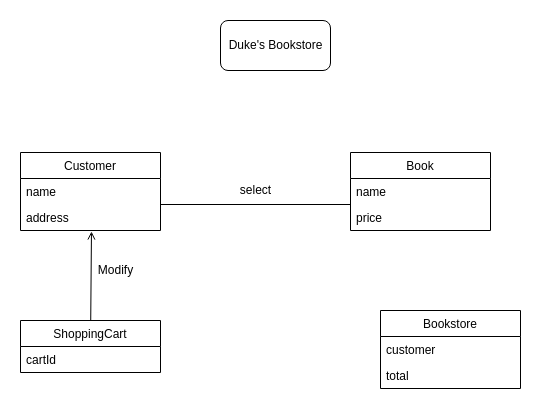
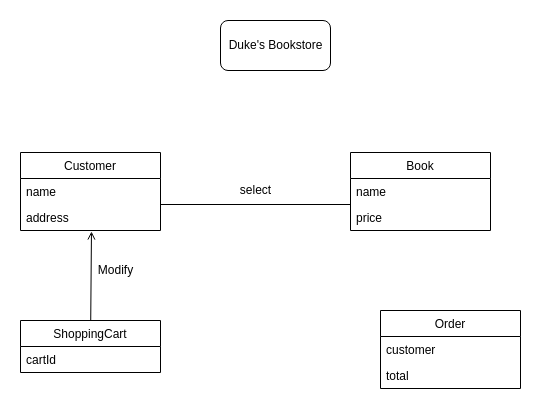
- <mxCell id="12" value="Bookstore" style="swimlane;fontStyle=0;childLayout=stackLayout;horizontal=1;startSize=26;fillColor=none;horizontalStack=0;resizeParent=1;resizeParentMax=0;resizeLast=0;collapsible=1;marginBottom=0;" vertex="1" parent="1"><mxGeometry x="380" y="310" width="140" height="78" as="geometry" /></mxCell>
+ <mxCell id="12" value="Order" style="swimlane;fontStyle=0;childLayout=stackLayout;horizontal=1;startSize=26;fillColor=none;horizontalStack=0;resizeParent=1;resizeParentMax=0;resizeLast=0;collapsible=1;marginBottom=0;" vertex="1" parent="1"><mxGeometry x="380" y="310" width="140" height="78" as="geometry" /></mxCell>
